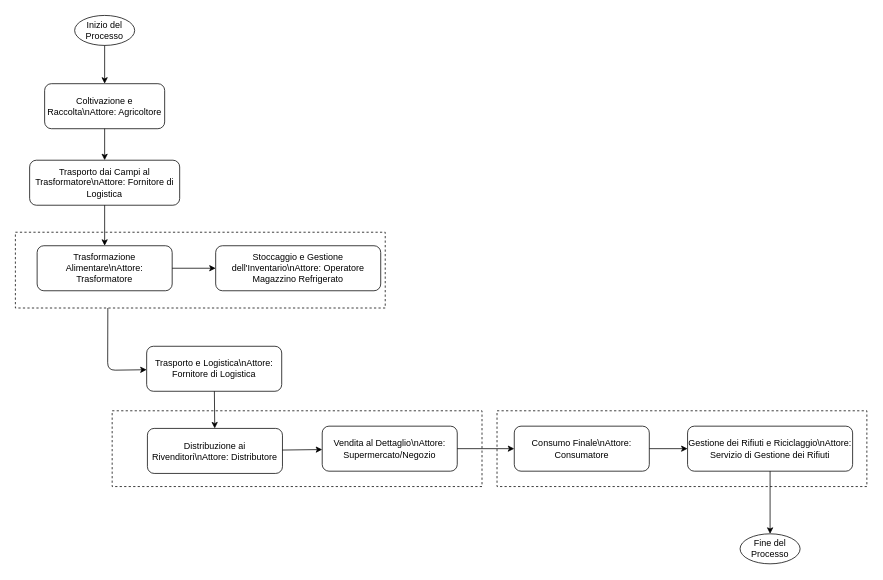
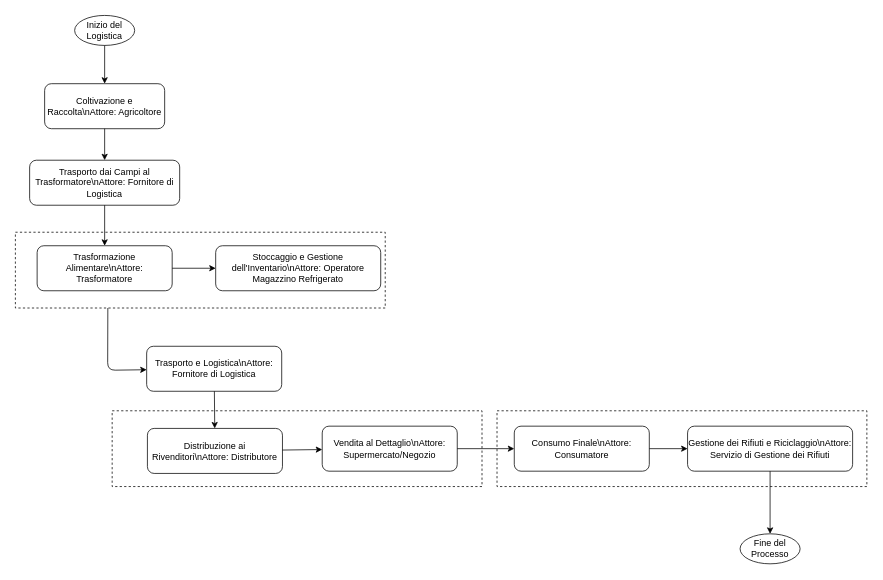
- <mxCell id="2" value="Inizio del Processo" style="ellipse;whiteSpace=wrap;html=1;" parent="1" vertex="1"><mxGeometry x="99" y="20" width="80" height="40" as="geometry" /></mxCell>
+ <mxCell id="2" value="Inizio del Logistica" style="ellipse;whiteSpace=wrap;html=1;" parent="1" vertex="1"><mxGeometry x="99" y="20" width="80" height="40" as="geometry" /></mxCell>
